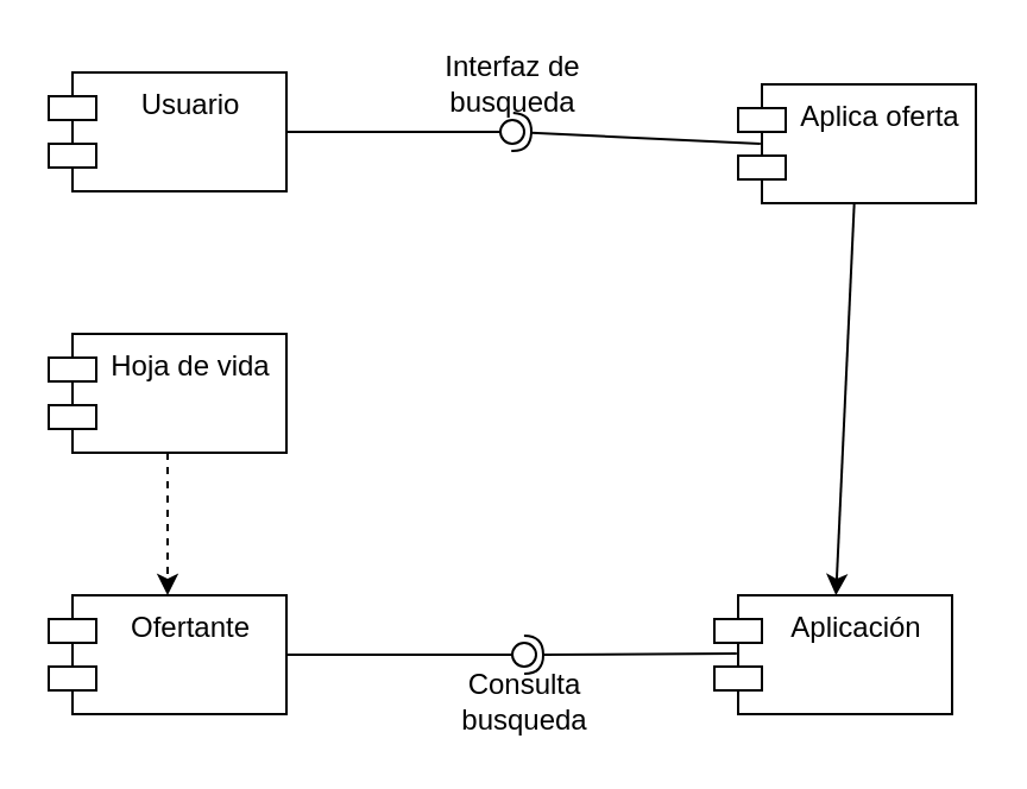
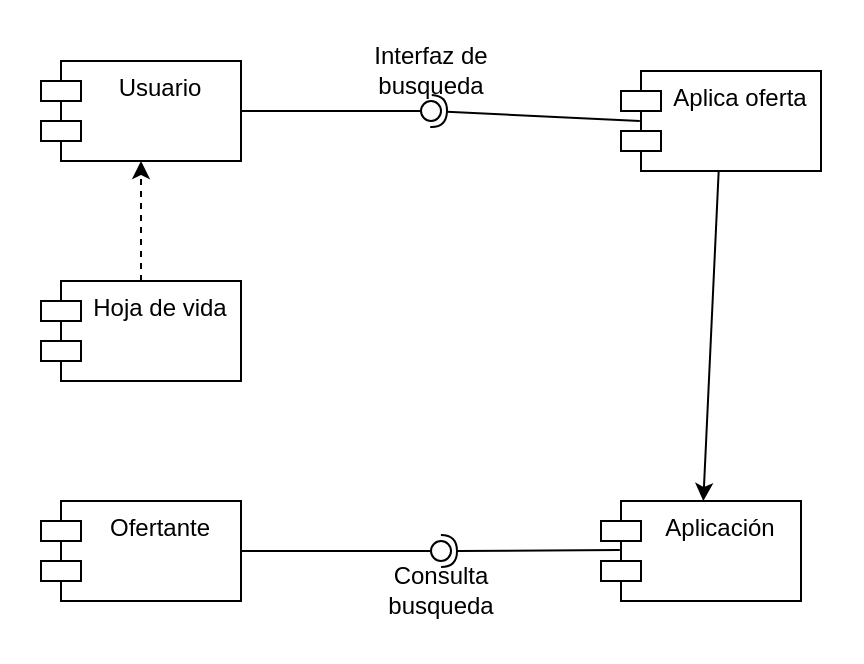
- <mxCell id="2" style="rounded=0;orthogonalLoop=1;jettySize=auto;html=1;dashed=1;" edge="1" parent="1" source="3" target="11"><mxGeometry relative="1" as="geometry" /></mxCell>
+ <mxCell id="2" style="rounded=0;orthogonalLoop=1;jettySize=auto;html=1;entryX=0.5;entryY=1;entryDx=0;entryDy=0;dashed=1;" edge="1" parent="1" source="3" target="4"><mxGeometry relative="1" as="geometry" /></mxCell>
